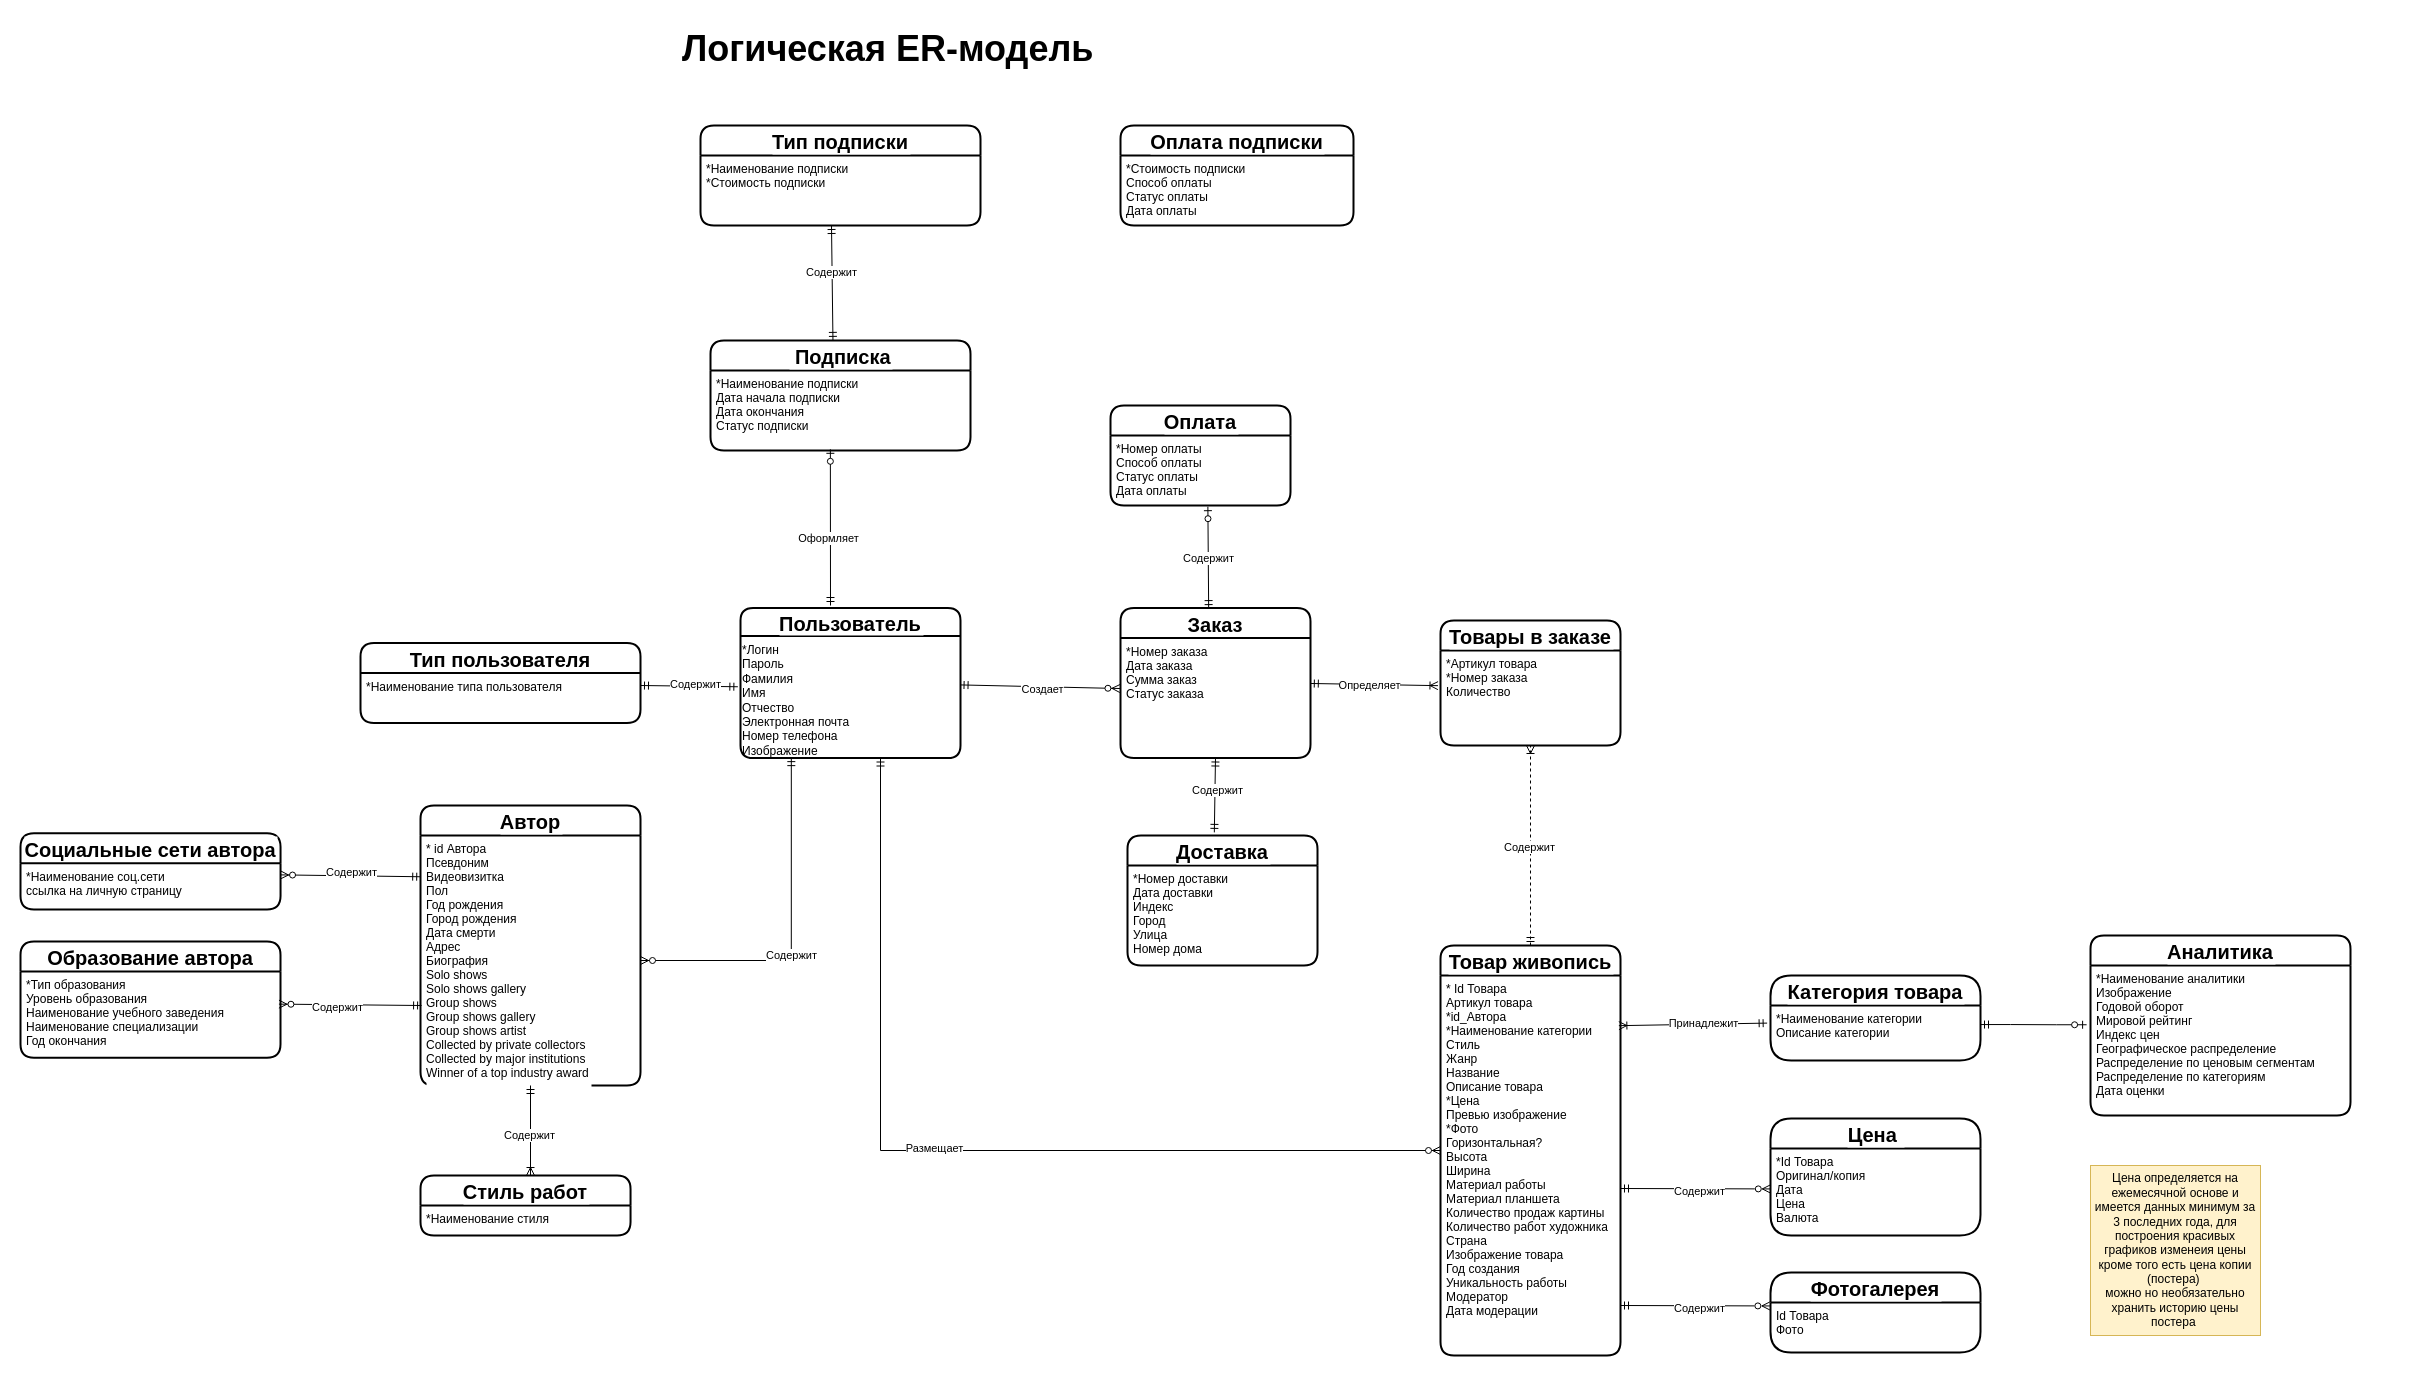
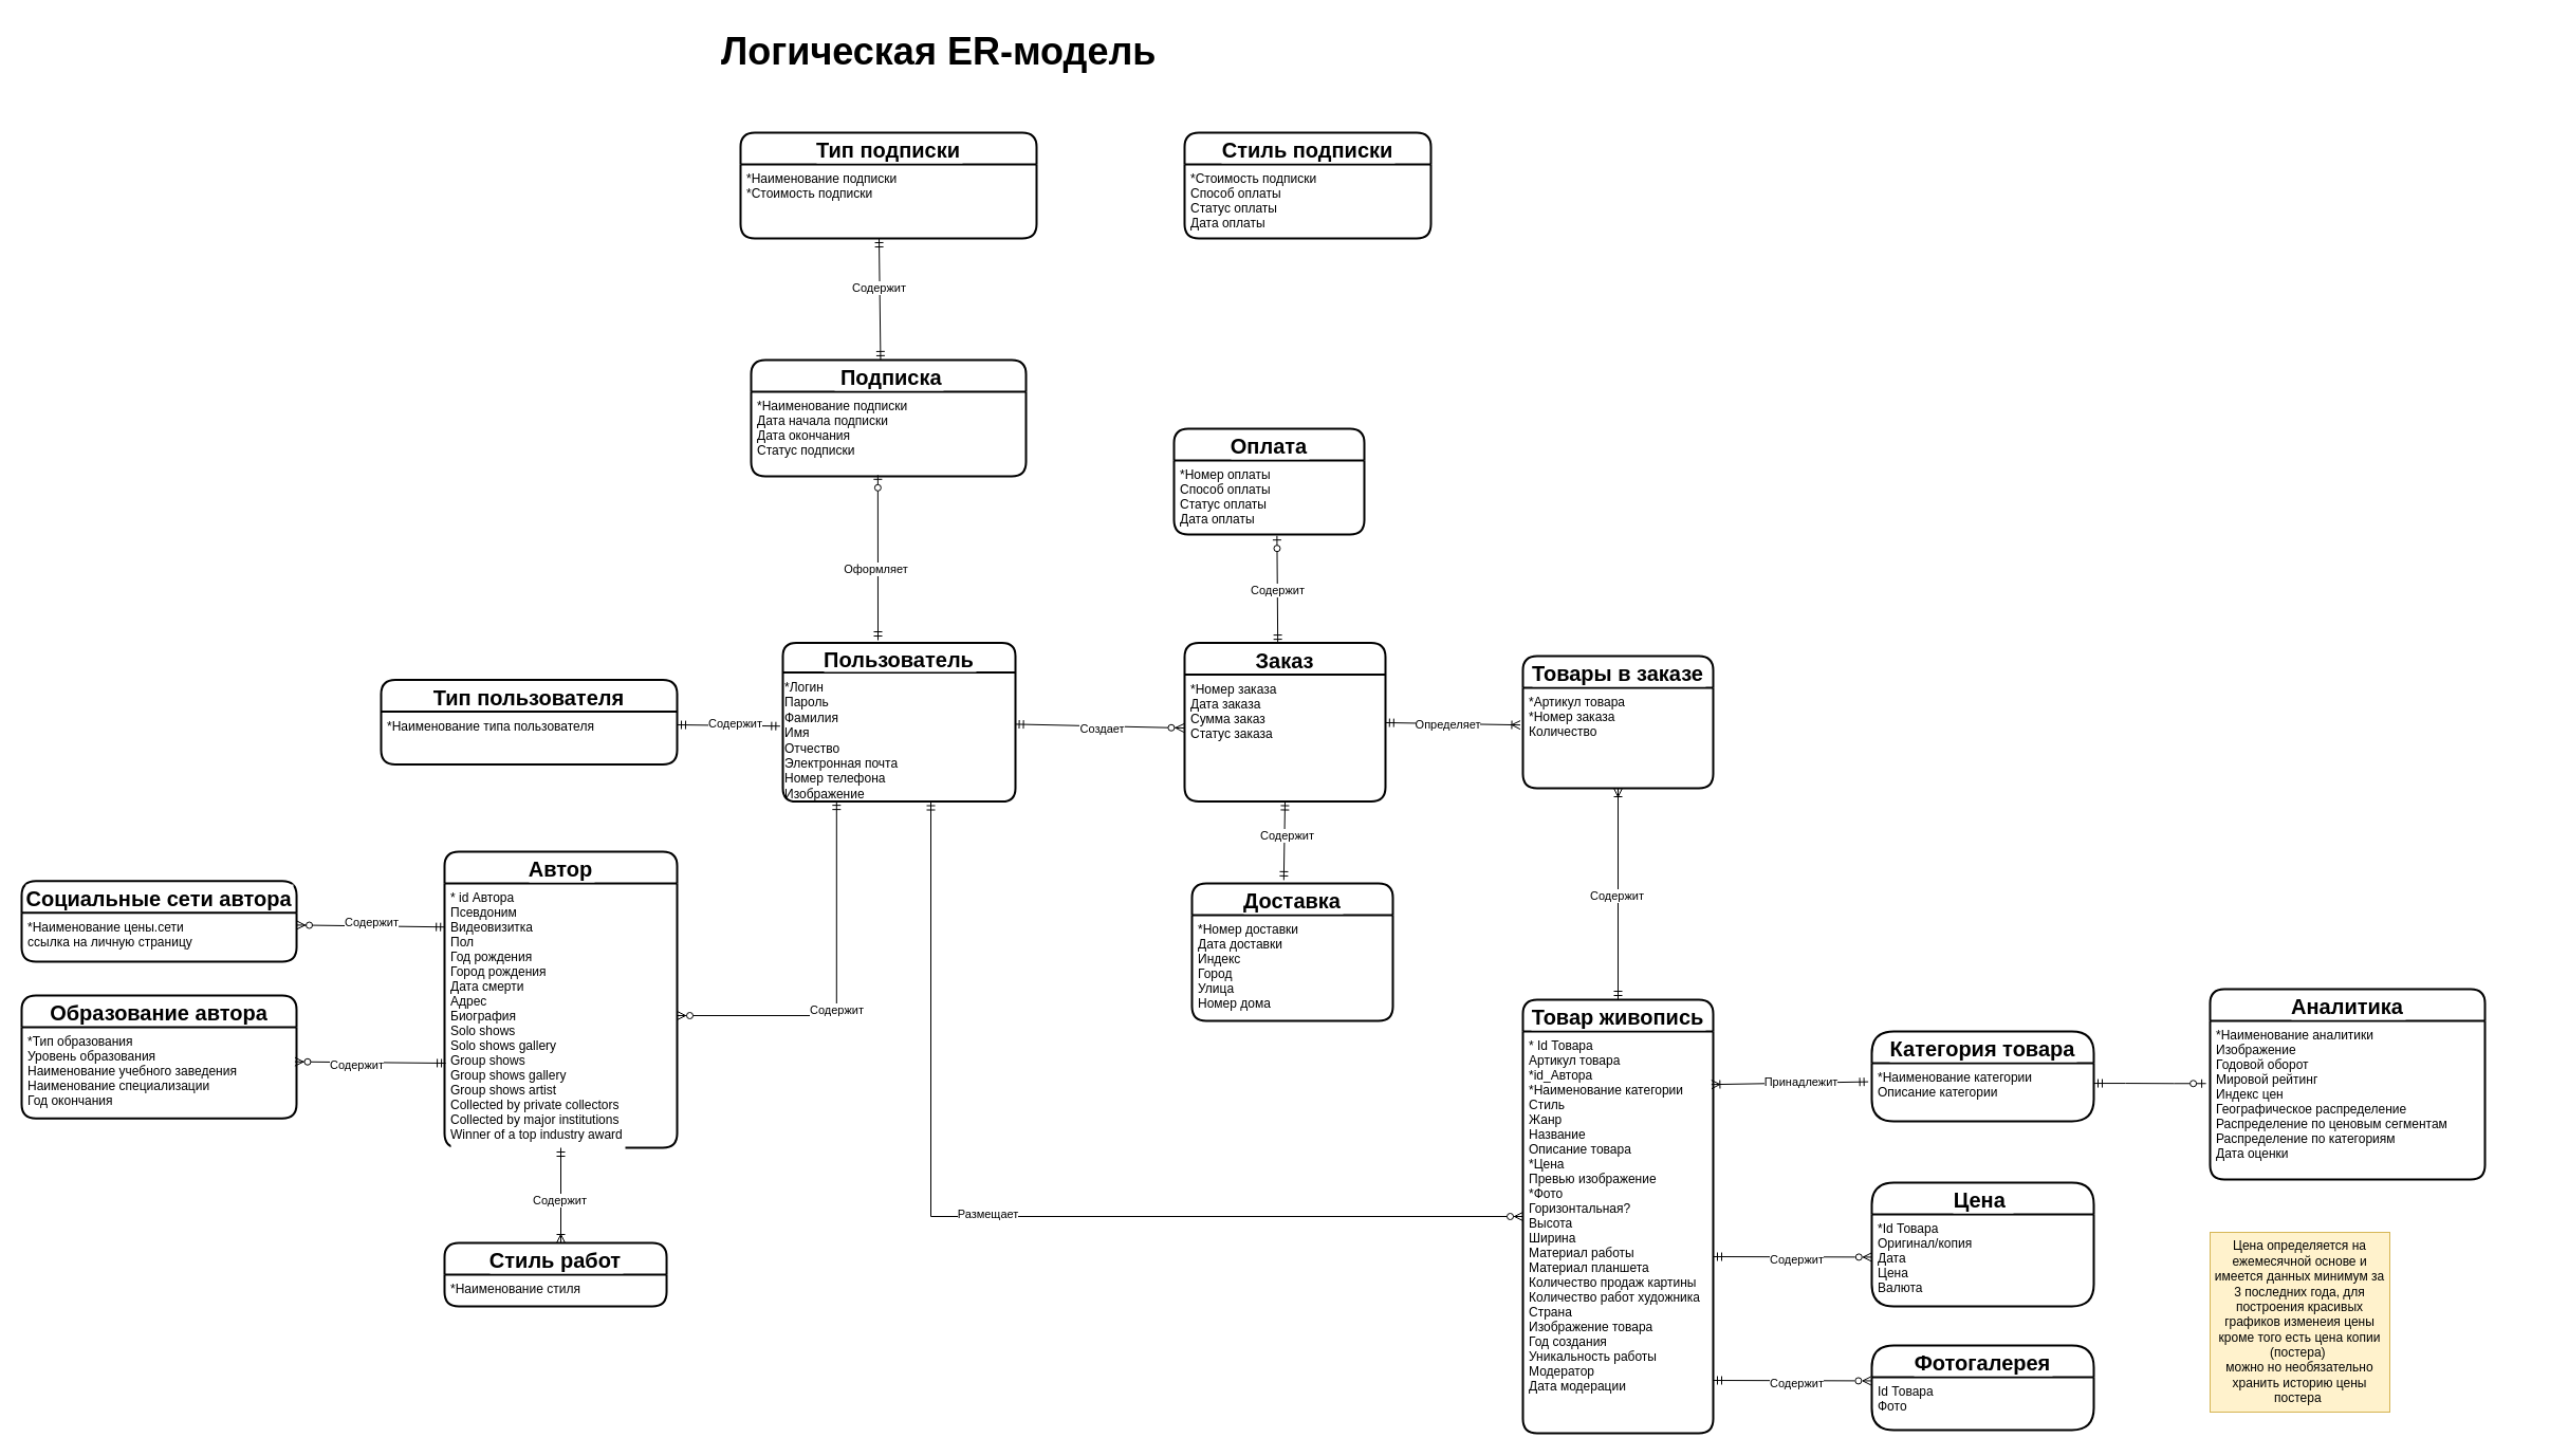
- <mxCell id="56" value="Оплата подписки" style="swimlane;childLayout=stackLayout;horizontal=1;startSize=30;horizontalStack=0;rounded=1;fontSize=20;fontStyle=1;strokeWidth=2;resizeParent=0;resizeLast=1;shadow=0;dashed=0;align=center;labelBackgroundColor=#FFFFFF;labelBorderColor=none;" parent="1" vertex="1"><mxGeometry x="1120" y="125" width="233" height="100" as="geometry"><mxRectangle x="530" y="-750" width="310" height="40" as="alternateBounds" /></mxGeometry></mxCell>
+ <mxCell id="56" value="Стиль подписки" style="swimlane;childLayout=stackLayout;horizontal=1;startSize=30;horizontalStack=0;rounded=1;fontSize=20;fontStyle=1;strokeWidth=2;resizeParent=0;resizeLast=1;shadow=0;dashed=0;align=center;labelBackgroundColor=#FFFFFF;labelBorderColor=none;" parent="1" vertex="1"><mxGeometry x="1120" y="125" width="233" height="100" as="geometry"><mxRectangle x="530" y="-750" width="310" height="40" as="alternateBounds" /></mxGeometry></mxCell>
- <mxCell id="6" value="" style="fontSize=12;html=1;endArrow=ERoneToMany;startArrow=ERmandOne;rounded=0;entryX=0.5;entryY=1;entryDx=0;entryDy=0;exitX=0.5;exitY=0;exitDx=0;exitDy=0;dashed=1;" parent="1" source="25" target="11" edge="1"><mxGeometry width="100" height="100" relative="1" as="geometry"><mxPoint x="1540" y="945" as="sourcePoint" /><mxPoint x="1513" y="725" as="targetPoint" /></mxGeometry></mxCell>
+ <mxCell id="6" value="" style="fontSize=12;html=1;endArrow=ERoneToMany;startArrow=ERmandOne;rounded=0;entryX=0.5;entryY=1;entryDx=0;entryDy=0;exitX=0.5;exitY=0;exitDx=0;exitDy=0;" parent="1" source="25" target="11" edge="1"><mxGeometry width="100" height="100" relative="1" as="geometry"><mxPoint x="1540" y="945" as="sourcePoint" /><mxPoint x="1513" y="725" as="targetPoint" /></mxGeometry></mxCell>
- <mxCell id="49" value="*Наименование соц.сети&#10;ссылка на личную страницу" style="align=left;strokeColor=none;fillColor=none;spacingLeft=4;fontSize=12;verticalAlign=top;resizable=0;rotatable=0;part=1;labelBackgroundColor=#FFFFFF;labelBorderColor=none;" parent="48" vertex="1"><mxGeometry y="30" width="260.04" height="46.25" as="geometry" /></mxCell>
+ <mxCell id="49" value="*Наименование цены.сети&#10;ссылка на личную страницу" style="align=left;strokeColor=none;fillColor=none;spacingLeft=4;fontSize=12;verticalAlign=top;resizable=0;rotatable=0;part=1;labelBackgroundColor=#FFFFFF;labelBorderColor=none;" parent="48" vertex="1"><mxGeometry y="30" width="260.04" height="46.25" as="geometry" /></mxCell>
